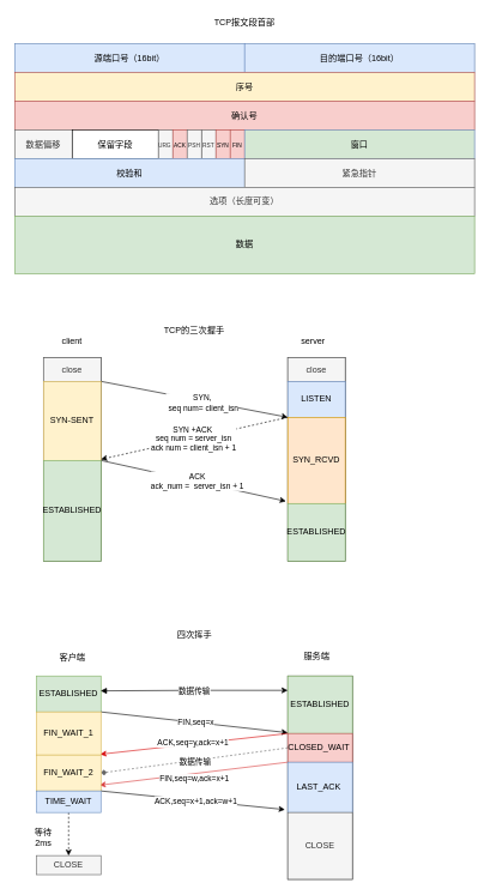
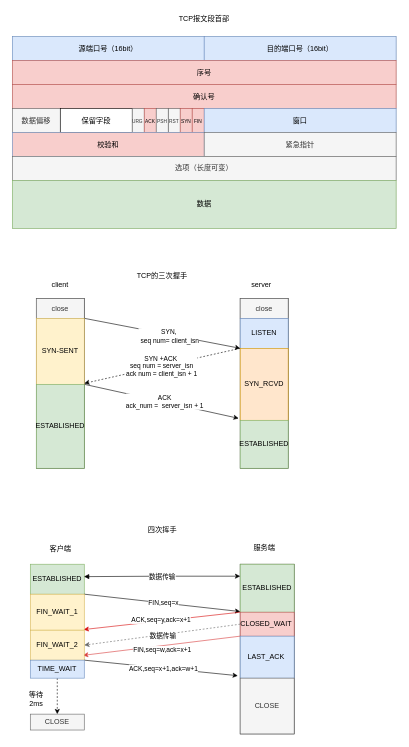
- <mxCell id="5" value="序号" style="rounded=0;whiteSpace=wrap;html=1;fillColor=#fff2cc;strokeColor=#b85450;" parent="1" vertex="1"><mxGeometry x="20" y="100" width="640" height="40" as="geometry" /></mxCell>
+ <mxCell id="5" value="序号" style="rounded=0;whiteSpace=wrap;html=1;fillColor=#f8cecc;strokeColor=#b85450;" parent="1" vertex="1"><mxGeometry x="20" y="100" width="640" height="40" as="geometry" /></mxCell>
- <mxCell id="15" value="窗口" style="rounded=0;whiteSpace=wrap;html=1;fillColor=#d5e8d4;strokeColor=#6c8ebf;" parent="1" vertex="1"><mxGeometry x="340" y="180" width="320" height="40" as="geometry" /></mxCell>
+ <mxCell id="15" value="窗口" style="rounded=0;whiteSpace=wrap;html=1;fillColor=#dae8fc;strokeColor=#6c8ebf;" parent="1" vertex="1"><mxGeometry x="340" y="180" width="320" height="40" as="geometry" /></mxCell>
- <mxCell id="16" value="校验和" style="rounded=0;whiteSpace=wrap;html=1;fillColor=#dae8fc;strokeColor=#6c8ebf;" parent="1" vertex="1"><mxGeometry x="20" y="220" width="320" height="40" as="geometry" /></mxCell>
+ <mxCell id="16" value="校验和" style="rounded=0;whiteSpace=wrap;html=1;fillColor=#f8cecc;strokeColor=#6c8ebf;" parent="1" vertex="1"><mxGeometry x="20" y="220" width="320" height="40" as="geometry" /></mxCell>
- <mxCell id="51" style="rounded=0;orthogonalLoop=1;jettySize=auto;html=1;exitX=0;exitY=0.5;exitDx=0;exitDy=0;entryX=1;entryY=0.5;entryDx=0;entryDy=0;dashed=1;fillColor=#f5f5f5;strokeColor=#666666;endArrow=diamond;" edge="1" parent="1" source="53" target="56"><mxGeometry relative="1" as="geometry" /></mxCell>
+ <mxCell id="51" style="rounded=0;orthogonalLoop=1;jettySize=auto;html=1;exitX=0;exitY=0.5;exitDx=0;exitDy=0;entryX=1;entryY=0.5;entryDx=0;entryDy=0;dashed=1;fillColor=#f5f5f5;strokeColor=#666666;" edge="1" parent="1" source="53" target="56"><mxGeometry relative="1" as="geometry" /></mxCell>
